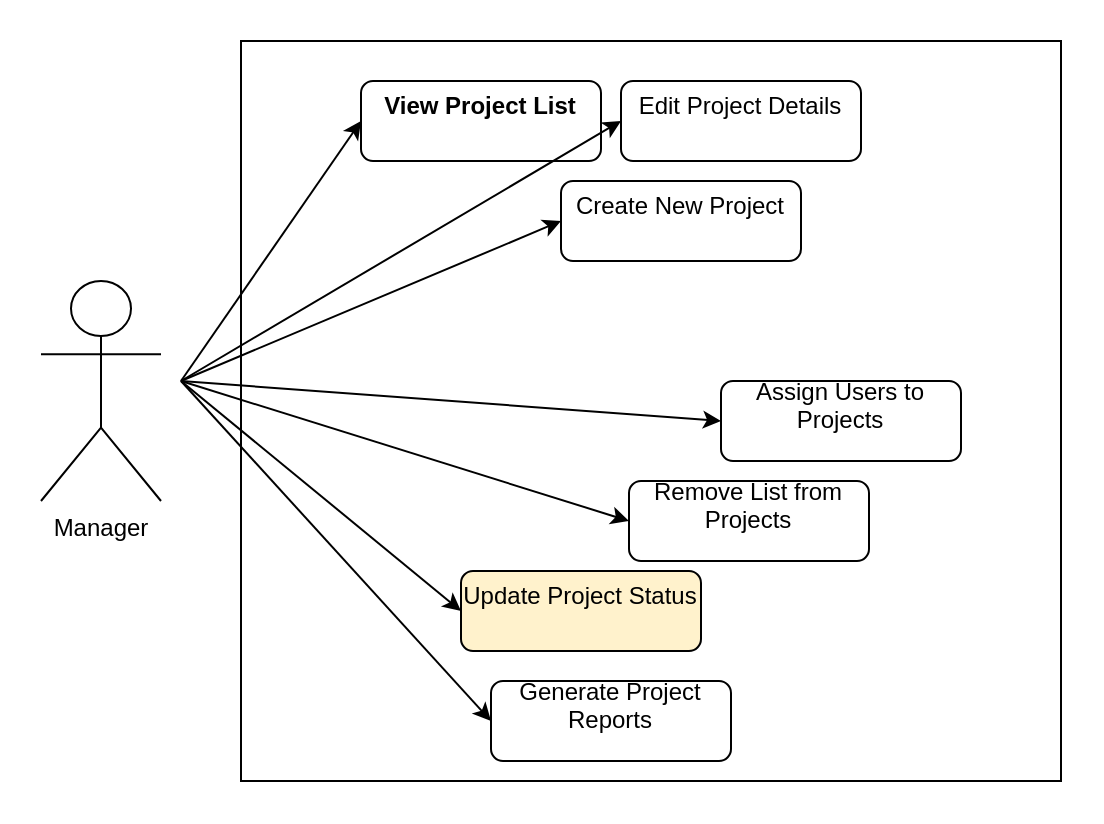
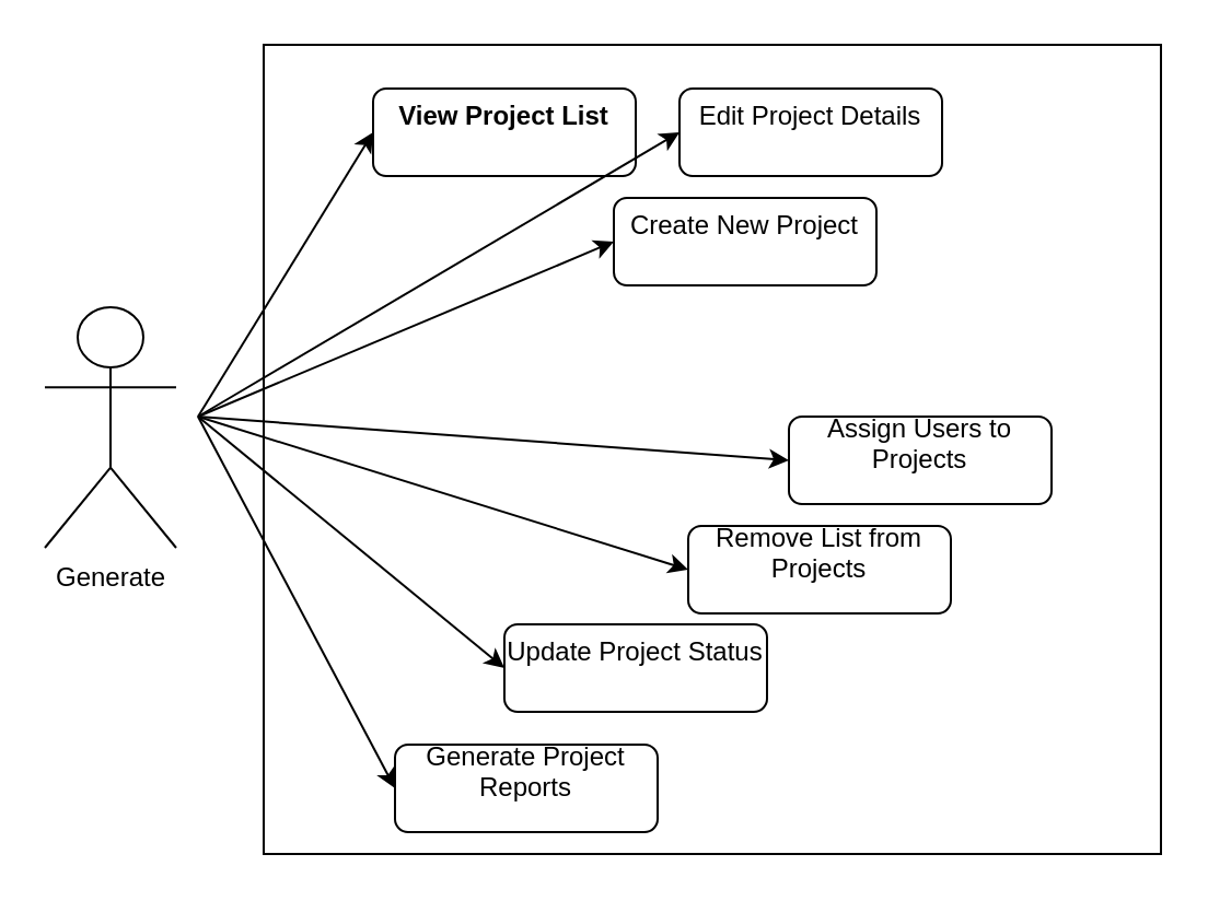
- <mxCell id="4" value="&#10;&lt;strong&gt;View Project List&lt;/strong&gt; &#10;&#10;" style="rounded=1;whiteSpace=wrap;html=1;" vertex="1" parent="1"><mxGeometry x="180" y="40" width="120" height="40" as="geometry" /></mxCell>
+ <mxCell id="4" value="&#10;&lt;strong&gt;View Project List&lt;/strong&gt; &#10;&#10;" style="rounded=1;whiteSpace=wrap;html=1;" vertex="1" parent="1"><mxGeometry x="170" y="40" width="120" height="40" as="geometry" /></mxCell>
- <mxCell id="2" value="Manager" style="shape=umlActor;verticalLabelPosition=bottom;verticalAlign=top;html=1;outlineConnect=0;" vertex="1" parent="1"><mxGeometry x="20" y="140" width="60" height="110" as="geometry" /></mxCell>
+ <mxCell id="2" value="Generate" style="shape=umlActor;verticalLabelPosition=bottom;verticalAlign=top;html=1;outlineConnect=0;" vertex="1" parent="1"><mxGeometry x="20" y="140" width="60" height="110" as="geometry" /></mxCell>
- <mxCell id="7" value="&#10;Update Project Status&#10;&#10;" style="rounded=1;whiteSpace=wrap;html=1;fillColor=#fff2cc;" vertex="1" parent="1"><mxGeometry x="230" y="285" width="120" height="40" as="geometry" /></mxCell>
+ <mxCell id="7" value="&#10;Update Project Status&#10;&#10;" style="rounded=1;whiteSpace=wrap;html=1;" vertex="1" parent="1"><mxGeometry x="230" y="285" width="120" height="40" as="geometry" /></mxCell>
- <mxCell id="6" value="&#10;Generate Project Reports&#10;&#10;" style="rounded=1;whiteSpace=wrap;html=1;" vertex="1" parent="1"><mxGeometry x="245" y="340" width="120" height="40" as="geometry" /></mxCell>
+ <mxCell id="6" value="&#10;Generate Project Reports&#10;&#10;" style="rounded=1;whiteSpace=wrap;html=1;" vertex="1" parent="1"><mxGeometry x="180" y="340" width="120" height="40" as="geometry" /></mxCell>
